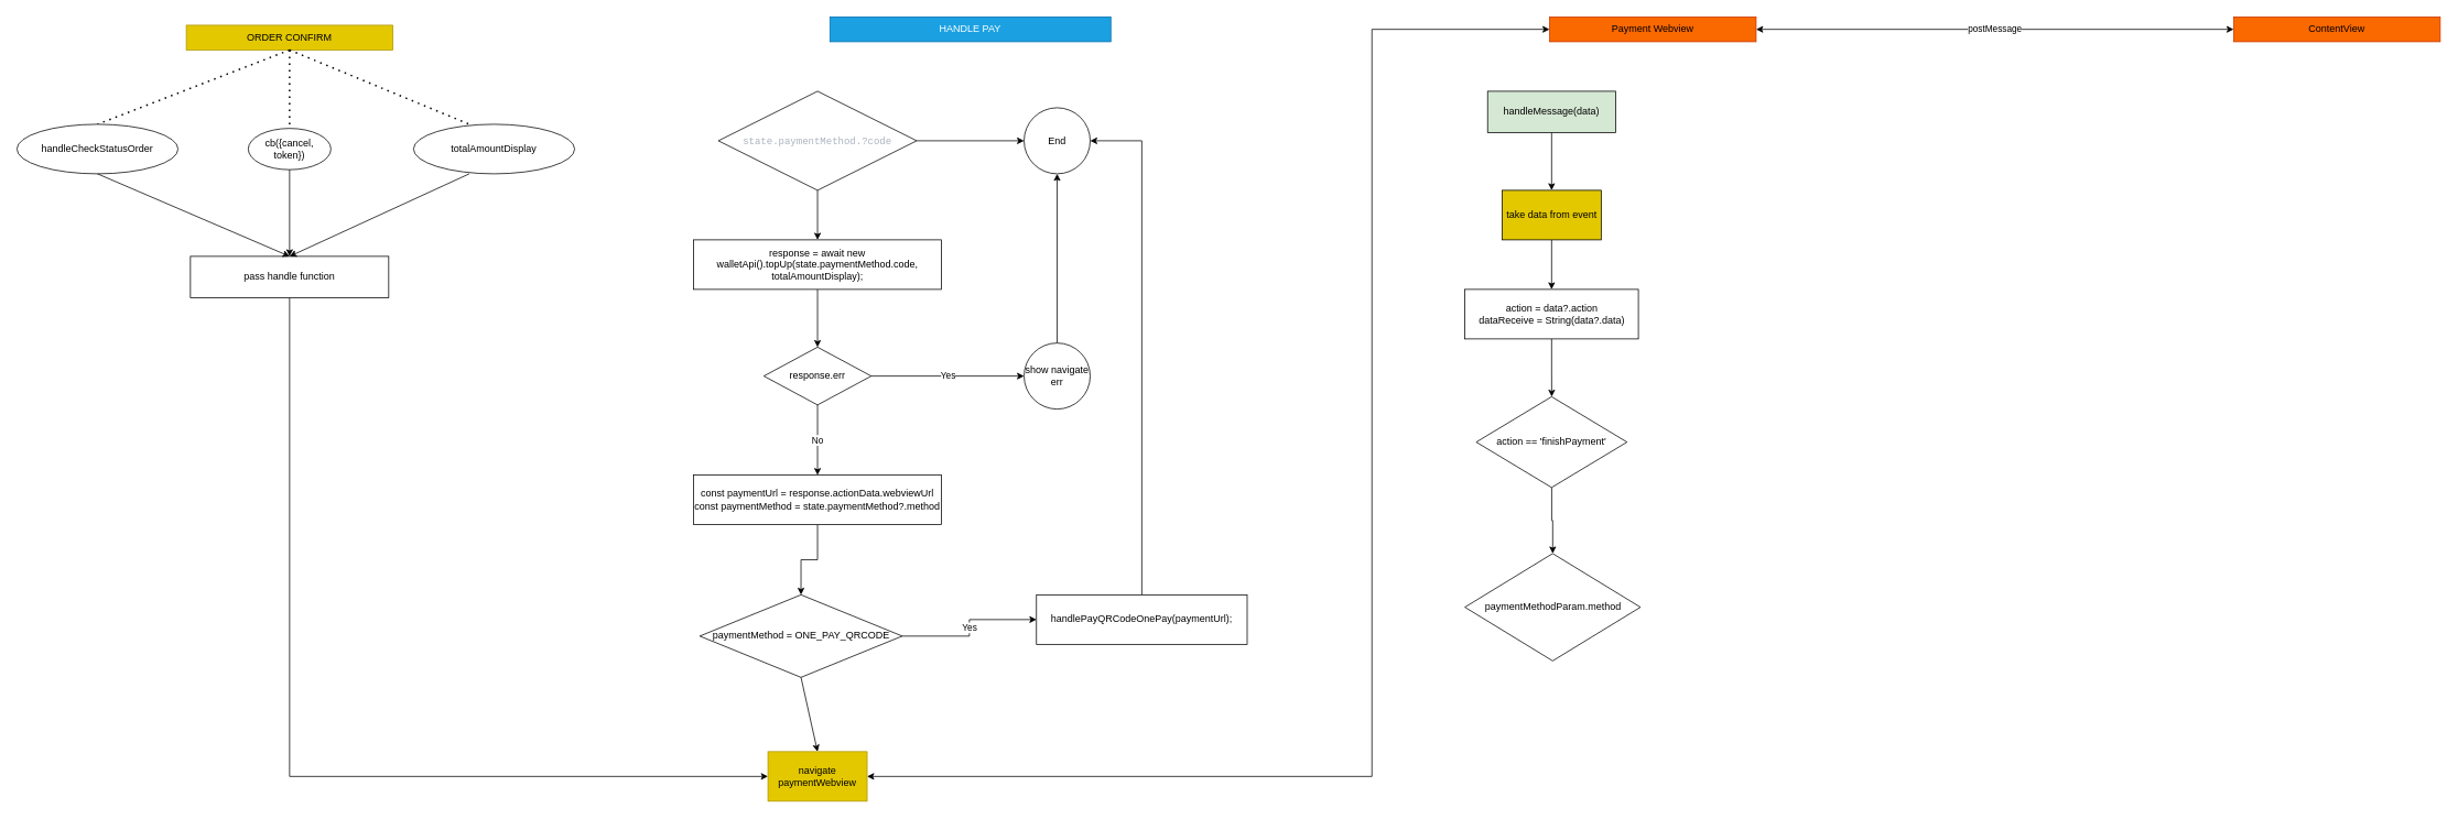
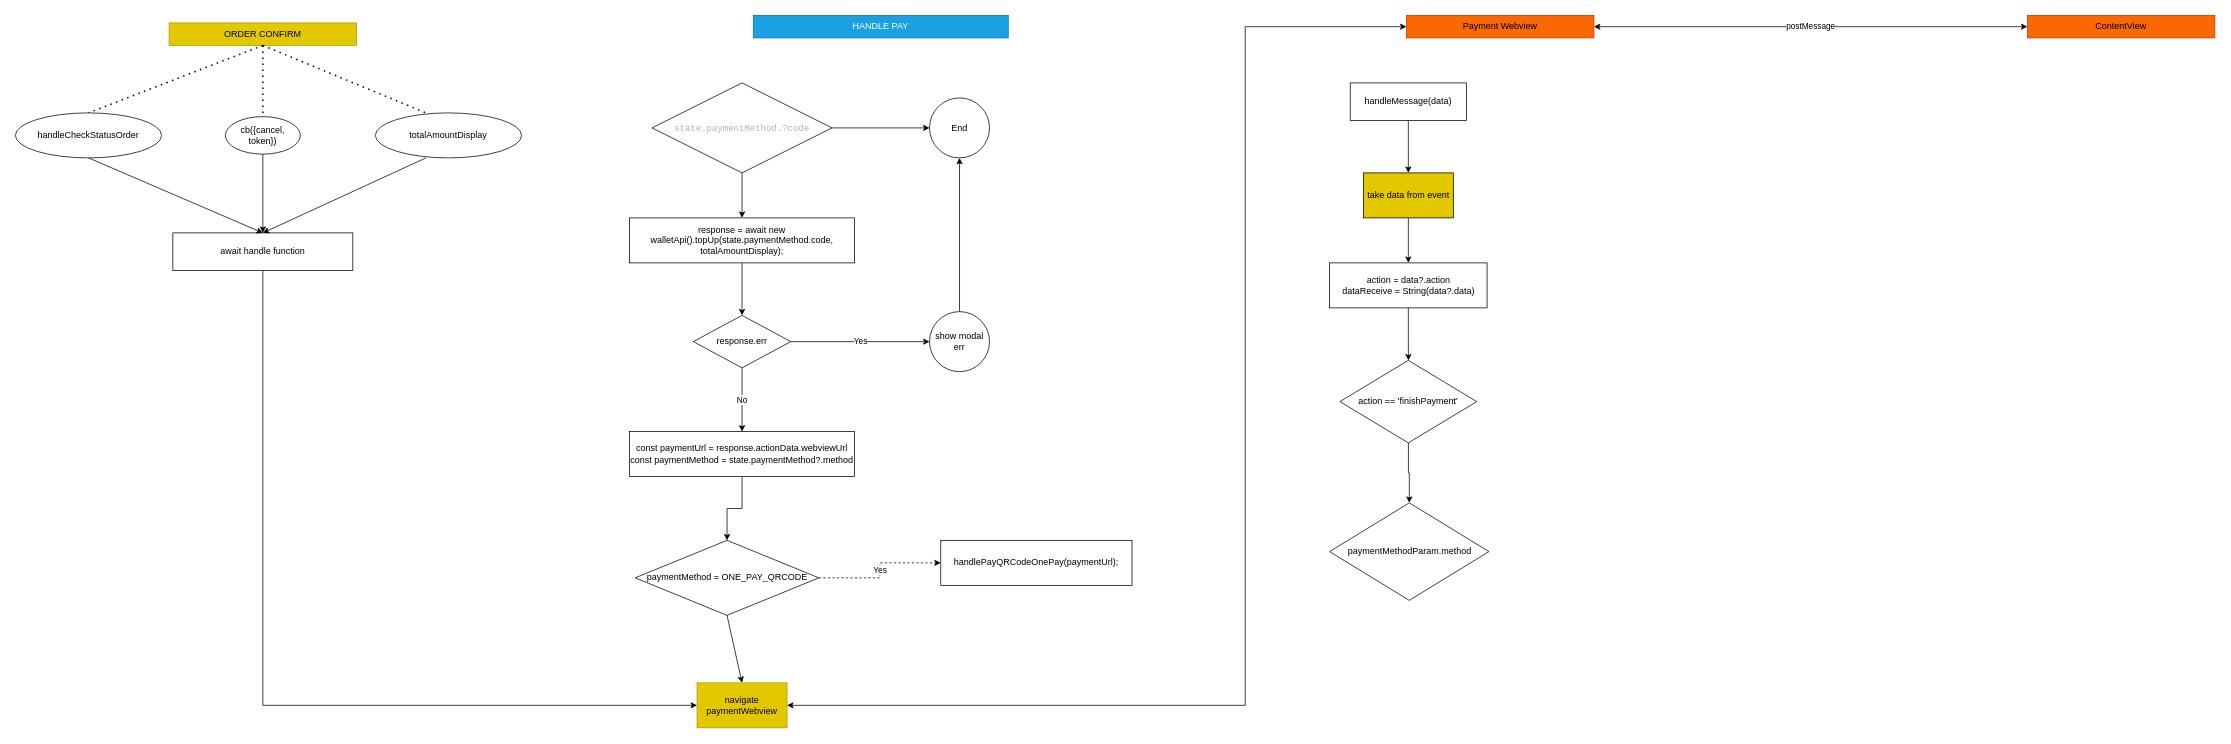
- <mxCell id="36" value="handleMessage(data)" style="html=1;dashed=0;whiteSpace=wrap;fillColor=#d5e8d4;" vertex="1" parent="1"><mxGeometry x="1800" y="110" width="155" height="50" as="geometry" /></mxCell>
+ <mxCell id="36" value="handleMessage(data)" style="html=1;dashed=0;whiteSpace=wrap;" vertex="1" parent="1"><mxGeometry x="1800" y="110" width="155" height="50" as="geometry" /></mxCell>
- <mxCell id="30" value="pass handle function" style="html=1;dashed=0;whiteSpace=wrap;" vertex="1" parent="1"><mxGeometry x="230" y="310" width="240" height="50" as="geometry" /></mxCell>
+ <mxCell id="30" value="await handle function" style="html=1;dashed=0;whiteSpace=wrap;" vertex="1" parent="1"><mxGeometry x="230" y="310" width="240" height="50" as="geometry" /></mxCell>
- <mxCell id="18" value="" style="edgeStyle=orthogonalEdgeStyle;rounded=0;orthogonalLoop=1;jettySize=auto;html=1;entryX=1;entryY=0.5;entryDx=0;entryDy=0;" edge="1" parent="1" source="19" target="13"><mxGeometry relative="1" as="geometry"><mxPoint x="1676.5" y="750" as="targetPoint" /></mxGeometry></mxCell>
- <mxCell id="12" value="show navigate err" style="ellipse;whiteSpace=wrap;html=1;" vertex="1" parent="1"><mxGeometry x="1239" y="415" width="80" height="80" as="geometry" /></mxCell>
+ <mxCell id="12" value="show modal err" style="ellipse;whiteSpace=wrap;html=1;" vertex="1" parent="1"><mxGeometry x="1239" y="415" width="80" height="80" as="geometry" /></mxCell>
- <mxCell id="16" value="Yes" style="edgeStyle=orthogonalEdgeStyle;rounded=0;orthogonalLoop=1;jettySize=auto;html=1;" edge="1" parent="1" source="17" target="19"><mxGeometry relative="1" as="geometry" /></mxCell>
+ <mxCell id="16" value="Yes" style="edgeStyle=orthogonalEdgeStyle;rounded=0;orthogonalLoop=1;jettySize=auto;html=1;dashed=1;" edge="1" parent="1" source="17" target="19"><mxGeometry relative="1" as="geometry" /></mxCell>
